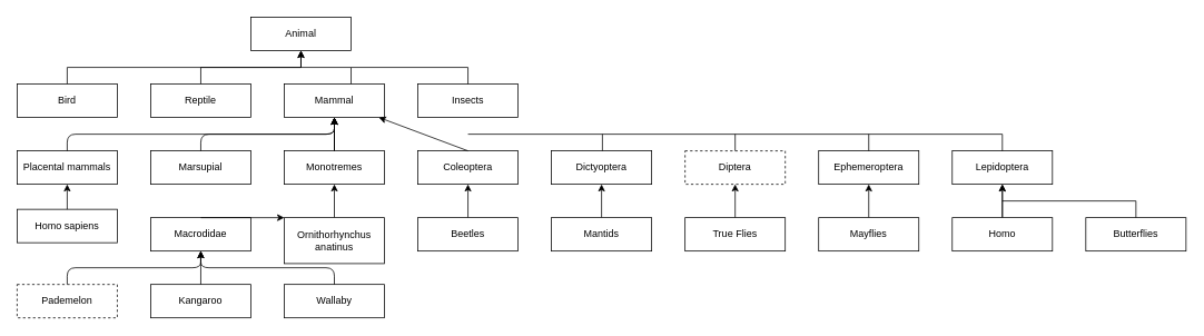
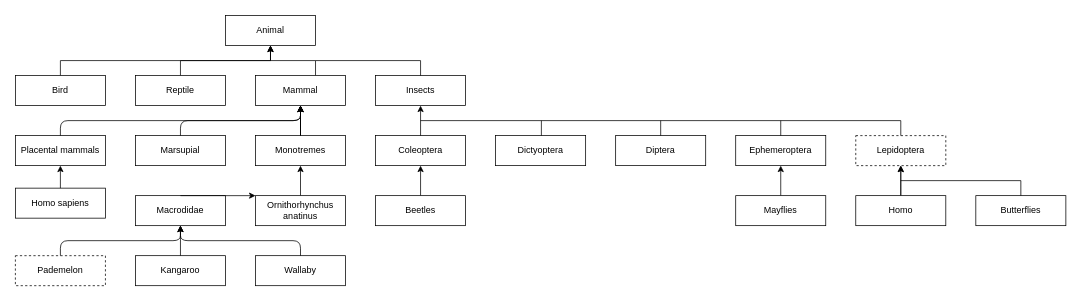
- <mxCell id="31" value="" style="endArrow=classic;html=1;exitX=0.5;exitY=0;exitDx=0;exitDy=0;" parent="1" source="7" target="4" edge="1"><mxGeometry width="50" height="50" relative="1" as="geometry"><mxPoint x="560" y="160" as="sourcePoint" /><mxPoint x="610" y="210" as="targetPoint" /></mxGeometry></mxCell>
+ <mxCell id="31" value="" style="endArrow=classic;html=1;entryX=0.5;entryY=1;entryDx=0;entryDy=0;exitX=0.5;exitY=0;exitDx=0;exitDy=0;" parent="1" source="7" target="18" edge="1"><mxGeometry width="50" height="50" relative="1" as="geometry"><mxPoint x="560" y="160" as="sourcePoint" /><mxPoint x="610" y="210" as="targetPoint" /></mxGeometry></mxCell>
- <mxCell id="5" value="Diptera" style="rounded=0;whiteSpace=wrap;html=1;dashed=1;" parent="1" vertex="1"><mxGeometry x="820" y="180" width="120" height="40" as="geometry" /></mxCell>
+ <mxCell id="5" value="Diptera" style="rounded=0;whiteSpace=wrap;html=1;" parent="1" vertex="1"><mxGeometry x="820" y="180" width="120" height="40" as="geometry" /></mxCell>
- <mxCell id="24" value="Lepidoptera" style="rounded=0;whiteSpace=wrap;html=1;" parent="1" vertex="1"><mxGeometry x="1140" y="180" width="120" height="40" as="geometry" /></mxCell>
+ <mxCell id="24" value="Lepidoptera" style="rounded=0;whiteSpace=wrap;html=1;dashed=1;" parent="1" vertex="1"><mxGeometry x="1140" y="180" width="120" height="40" as="geometry" /></mxCell>
- <mxCell id="10" style="edgeStyle=orthogonalEdgeStyle;rounded=0;orthogonalLoop=1;jettySize=auto;html=1;entryX=0.5;entryY=1;entryDx=0;entryDy=0;" parent="1" source="11" target="6" edge="1"><mxGeometry relative="1" as="geometry" /></mxCell>
- <mxCell id="12" style="edgeStyle=orthogonalEdgeStyle;rounded=0;orthogonalLoop=1;jettySize=auto;html=1;entryX=0.5;entryY=1;entryDx=0;entryDy=0;" parent="1" source="13" target="5" edge="1"><mxGeometry relative="1" as="geometry" /></mxCell>
- <mxCell id="11" value="Mantids" style="rounded=0;whiteSpace=wrap;html=1;" parent="1" vertex="1"><mxGeometry x="660" y="260" width="120" height="40" as="geometry" /></mxCell>
- <mxCell id="13" value="True Flies" style="rounded=0;whiteSpace=wrap;html=1;" parent="1" vertex="1"><mxGeometry x="820" y="260" width="120" height="40" as="geometry" /></mxCell>
- <mxCell id="56" value="Ornithorhynchus anatinus" style="rounded=0;whiteSpace=wrap;html=1;" vertex="1" parent="1"><mxGeometry x="340" y="260" width="120" height="55" as="geometry" /></mxCell>
+ <mxCell id="56" value="Ornithorhynchus anatinus" style="rounded=0;whiteSpace=wrap;html=1;" vertex="1" parent="1"><mxGeometry x="340" y="260" width="120" height="40" as="geometry" /></mxCell>
